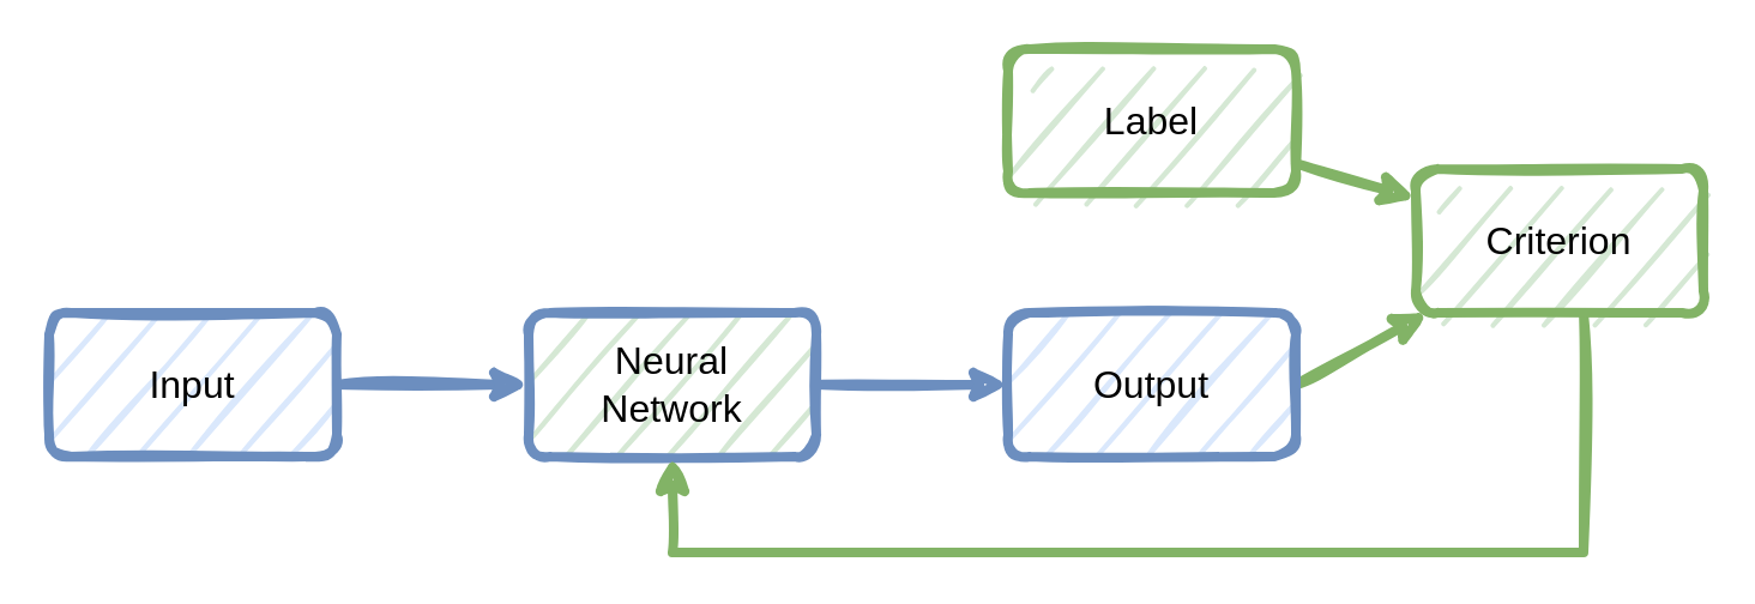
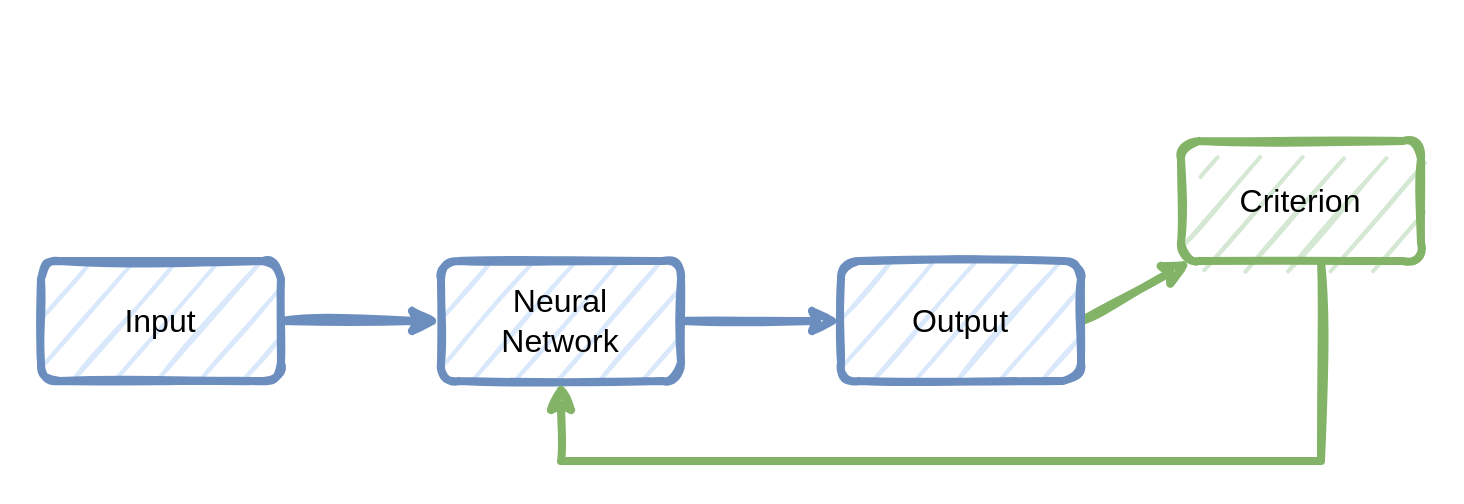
- <mxCell id="9" value="Label" style="whiteSpace=wrap;html=1;rounded=1;fillColor=#d5e8d4;strokeColor=#82b366;fontSize=16;sketch=1;strokeWidth=4;" vertex="1" parent="1"><mxGeometry x="420" y="20" width="120" height="60" as="geometry" /></mxCell>
- <mxCell id="8" value="" style="rounded=0;orthogonalLoop=1;jettySize=auto;html=1;fillColor=#d5e8d4;strokeColor=#82b366;fontSize=16;sketch=1;strokeWidth=4;" edge="1" parent="1" source="9" target="11"><mxGeometry relative="1" as="geometry" /></mxCell>
- <mxCell id="5" value="Neural&lt;br style=&quot;font-size: 16px;&quot;&gt;Network" style="rounded=1;whiteSpace=wrap;html=1;fillColor=#d5e8d4;strokeColor=#6c8ebf;fontSize=16;sketch=1;strokeWidth=4;" vertex="1" parent="1"><mxGeometry x="220" y="130" width="120" height="60" as="geometry" /></mxCell>
+ <mxCell id="5" value="Neural&lt;br style=&quot;font-size: 16px;&quot;&gt;Network" style="rounded=1;whiteSpace=wrap;html=1;fillColor=#dae8fc;strokeColor=#6c8ebf;fontSize=16;sketch=1;strokeWidth=4;" vertex="1" parent="1"><mxGeometry x="220" y="130" width="120" height="60" as="geometry" /></mxCell>
